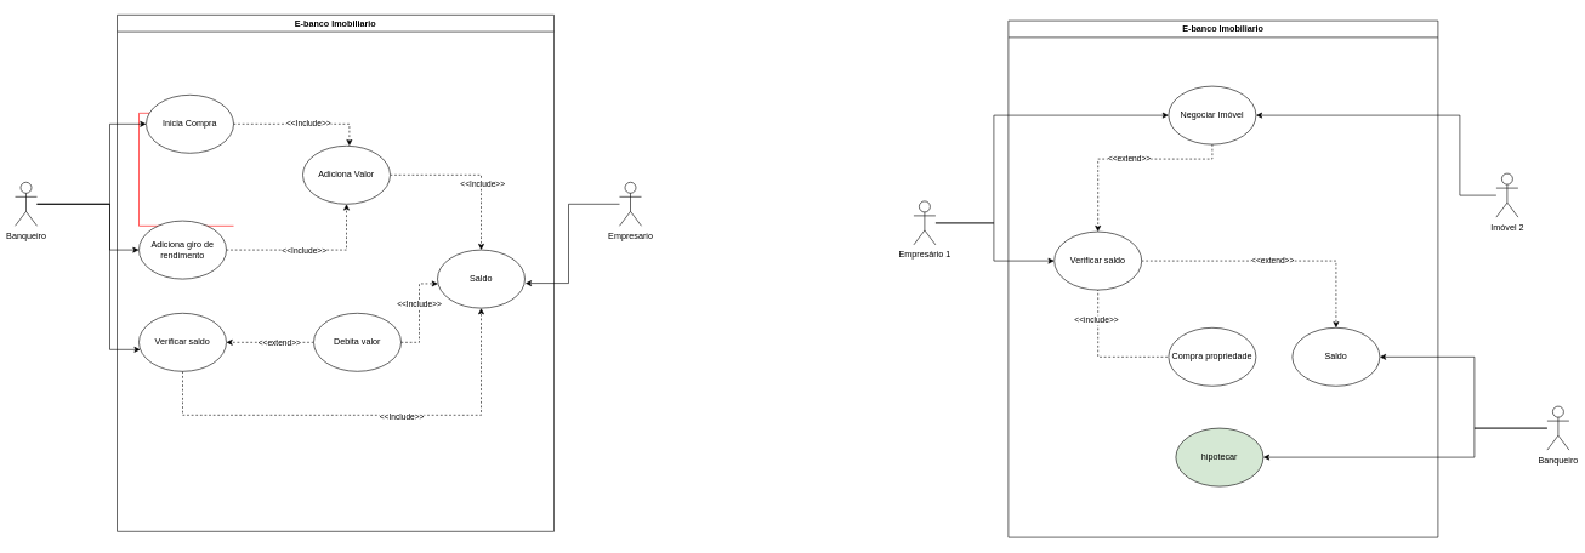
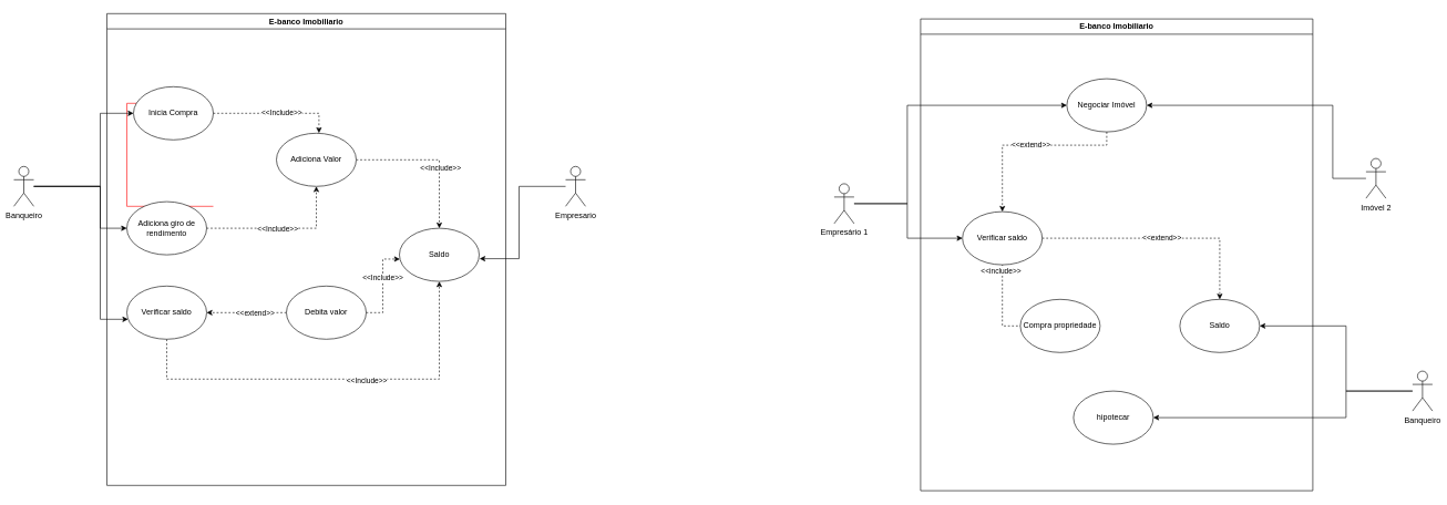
- <mxCell id="29" value="Compra propriedade" style="ellipse;whiteSpace=wrap;html=1;" vertex="1" parent="28"><mxGeometry x="220" y="422" width="120" height="80" as="geometry" /></mxCell>
+ <mxCell id="29" value="Compra propriedade" style="ellipse;whiteSpace=wrap;html=1;" vertex="1" parent="28"><mxGeometry x="150" y="422" width="120" height="80" as="geometry" /></mxCell>
- <mxCell id="35" value="hipotecar" style="ellipse;whiteSpace=wrap;html=1;fillColor=#d5e8d4;" vertex="1" parent="28"><mxGeometry x="230" y="560" width="120" height="80" as="geometry" /></mxCell>
+ <mxCell id="35" value="hipotecar" style="ellipse;whiteSpace=wrap;html=1;" vertex="1" parent="28"><mxGeometry x="230" y="560" width="120" height="80" as="geometry" /></mxCell>
